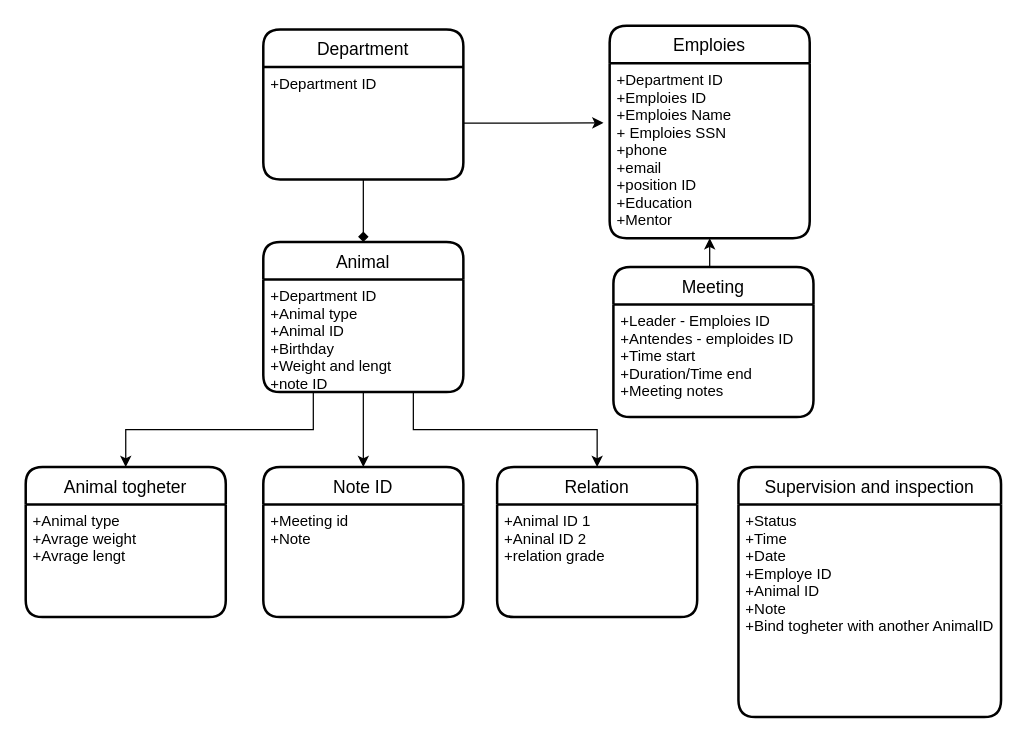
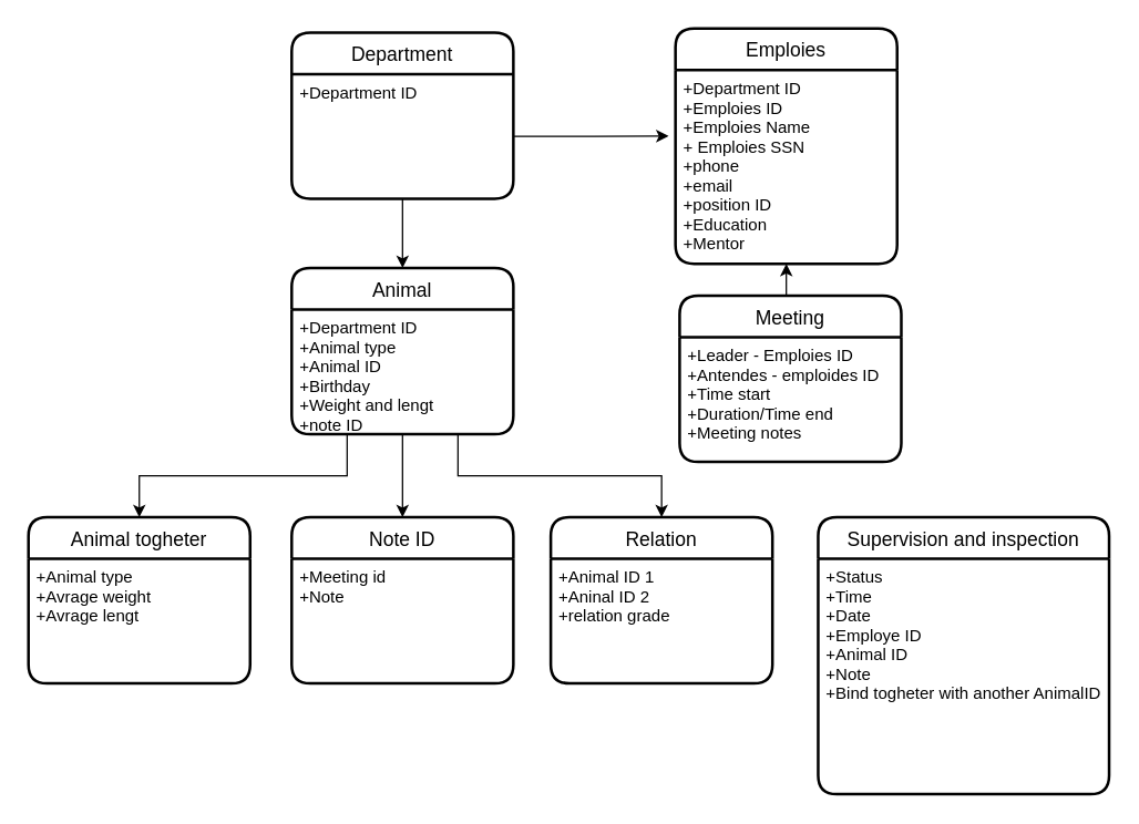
- <mxCell id="15" style="edgeStyle=orthogonalEdgeStyle;rounded=0;orthogonalLoop=1;jettySize=auto;html=1;exitX=0.5;exitY=1;exitDx=0;exitDy=0;entryX=0.5;entryY=0;entryDx=0;entryDy=0;endArrow=diamond;" parent="1" source="14" target="2" edge="1"><mxGeometry relative="1" as="geometry" /></mxCell>
+ <mxCell id="15" style="edgeStyle=orthogonalEdgeStyle;rounded=0;orthogonalLoop=1;jettySize=auto;html=1;exitX=0.5;exitY=1;exitDx=0;exitDy=0;entryX=0.5;entryY=0;entryDx=0;entryDy=0;" parent="1" source="14" target="2" edge="1"><mxGeometry relative="1" as="geometry" /></mxCell>
